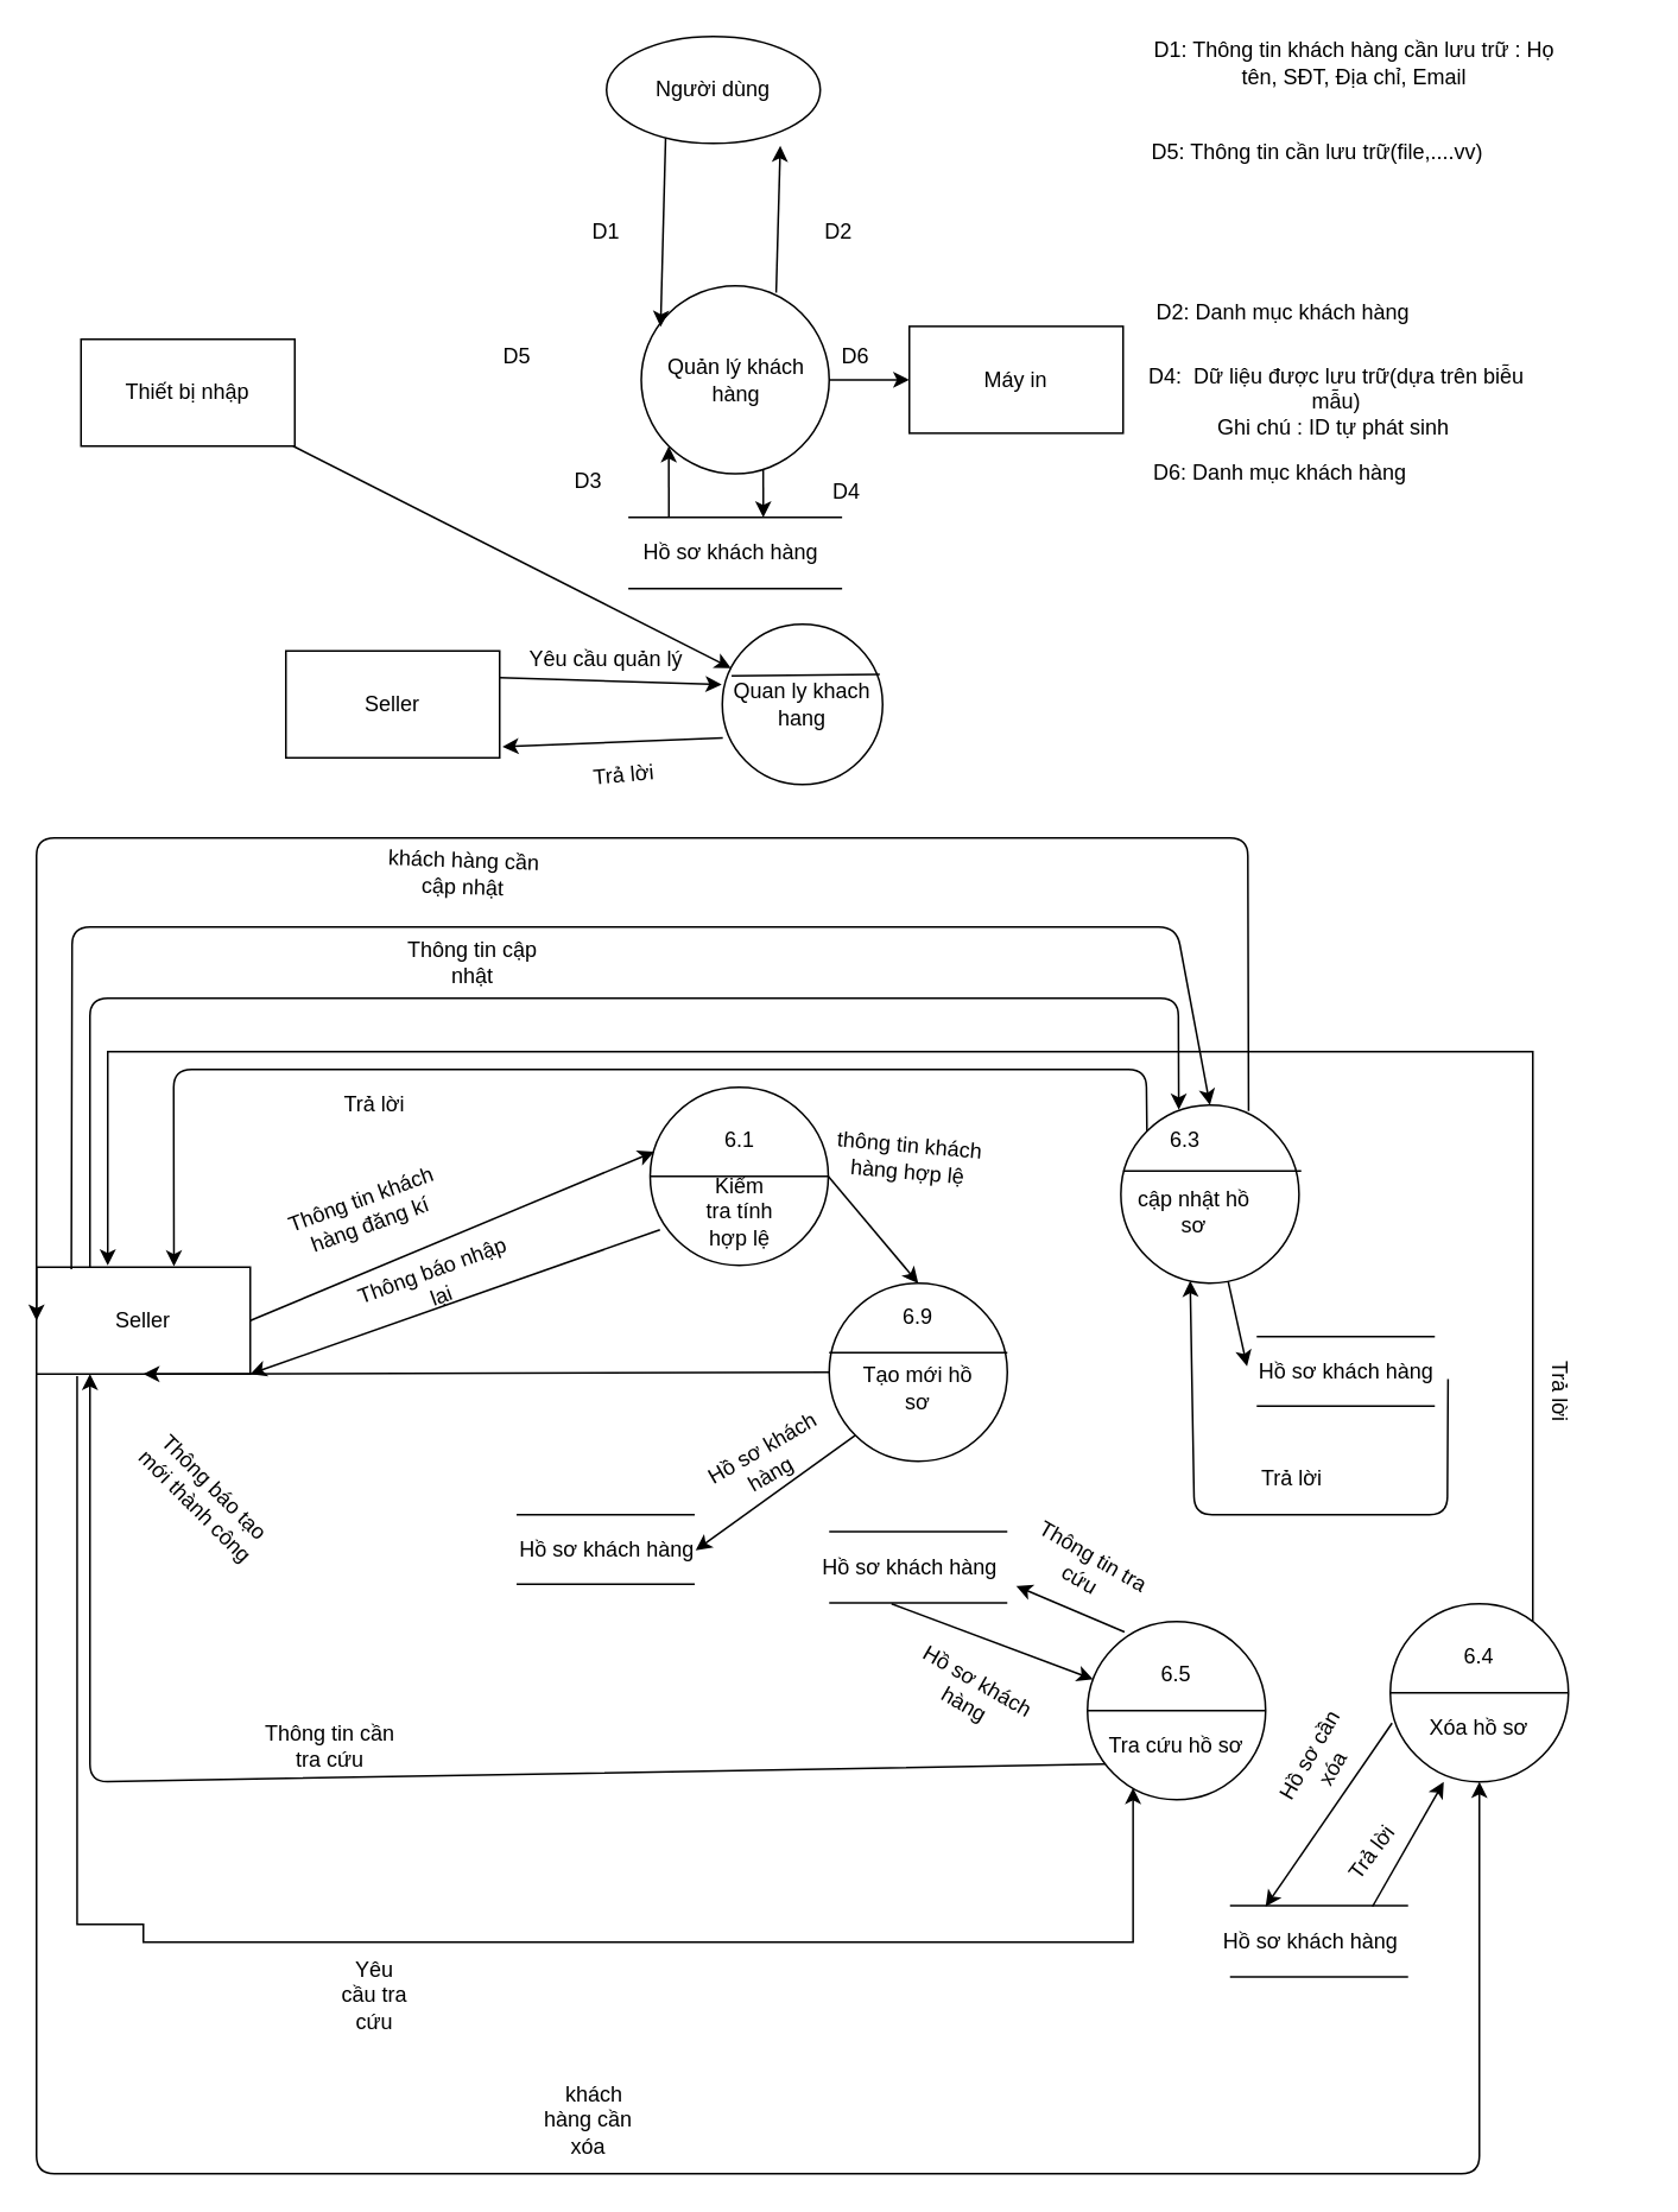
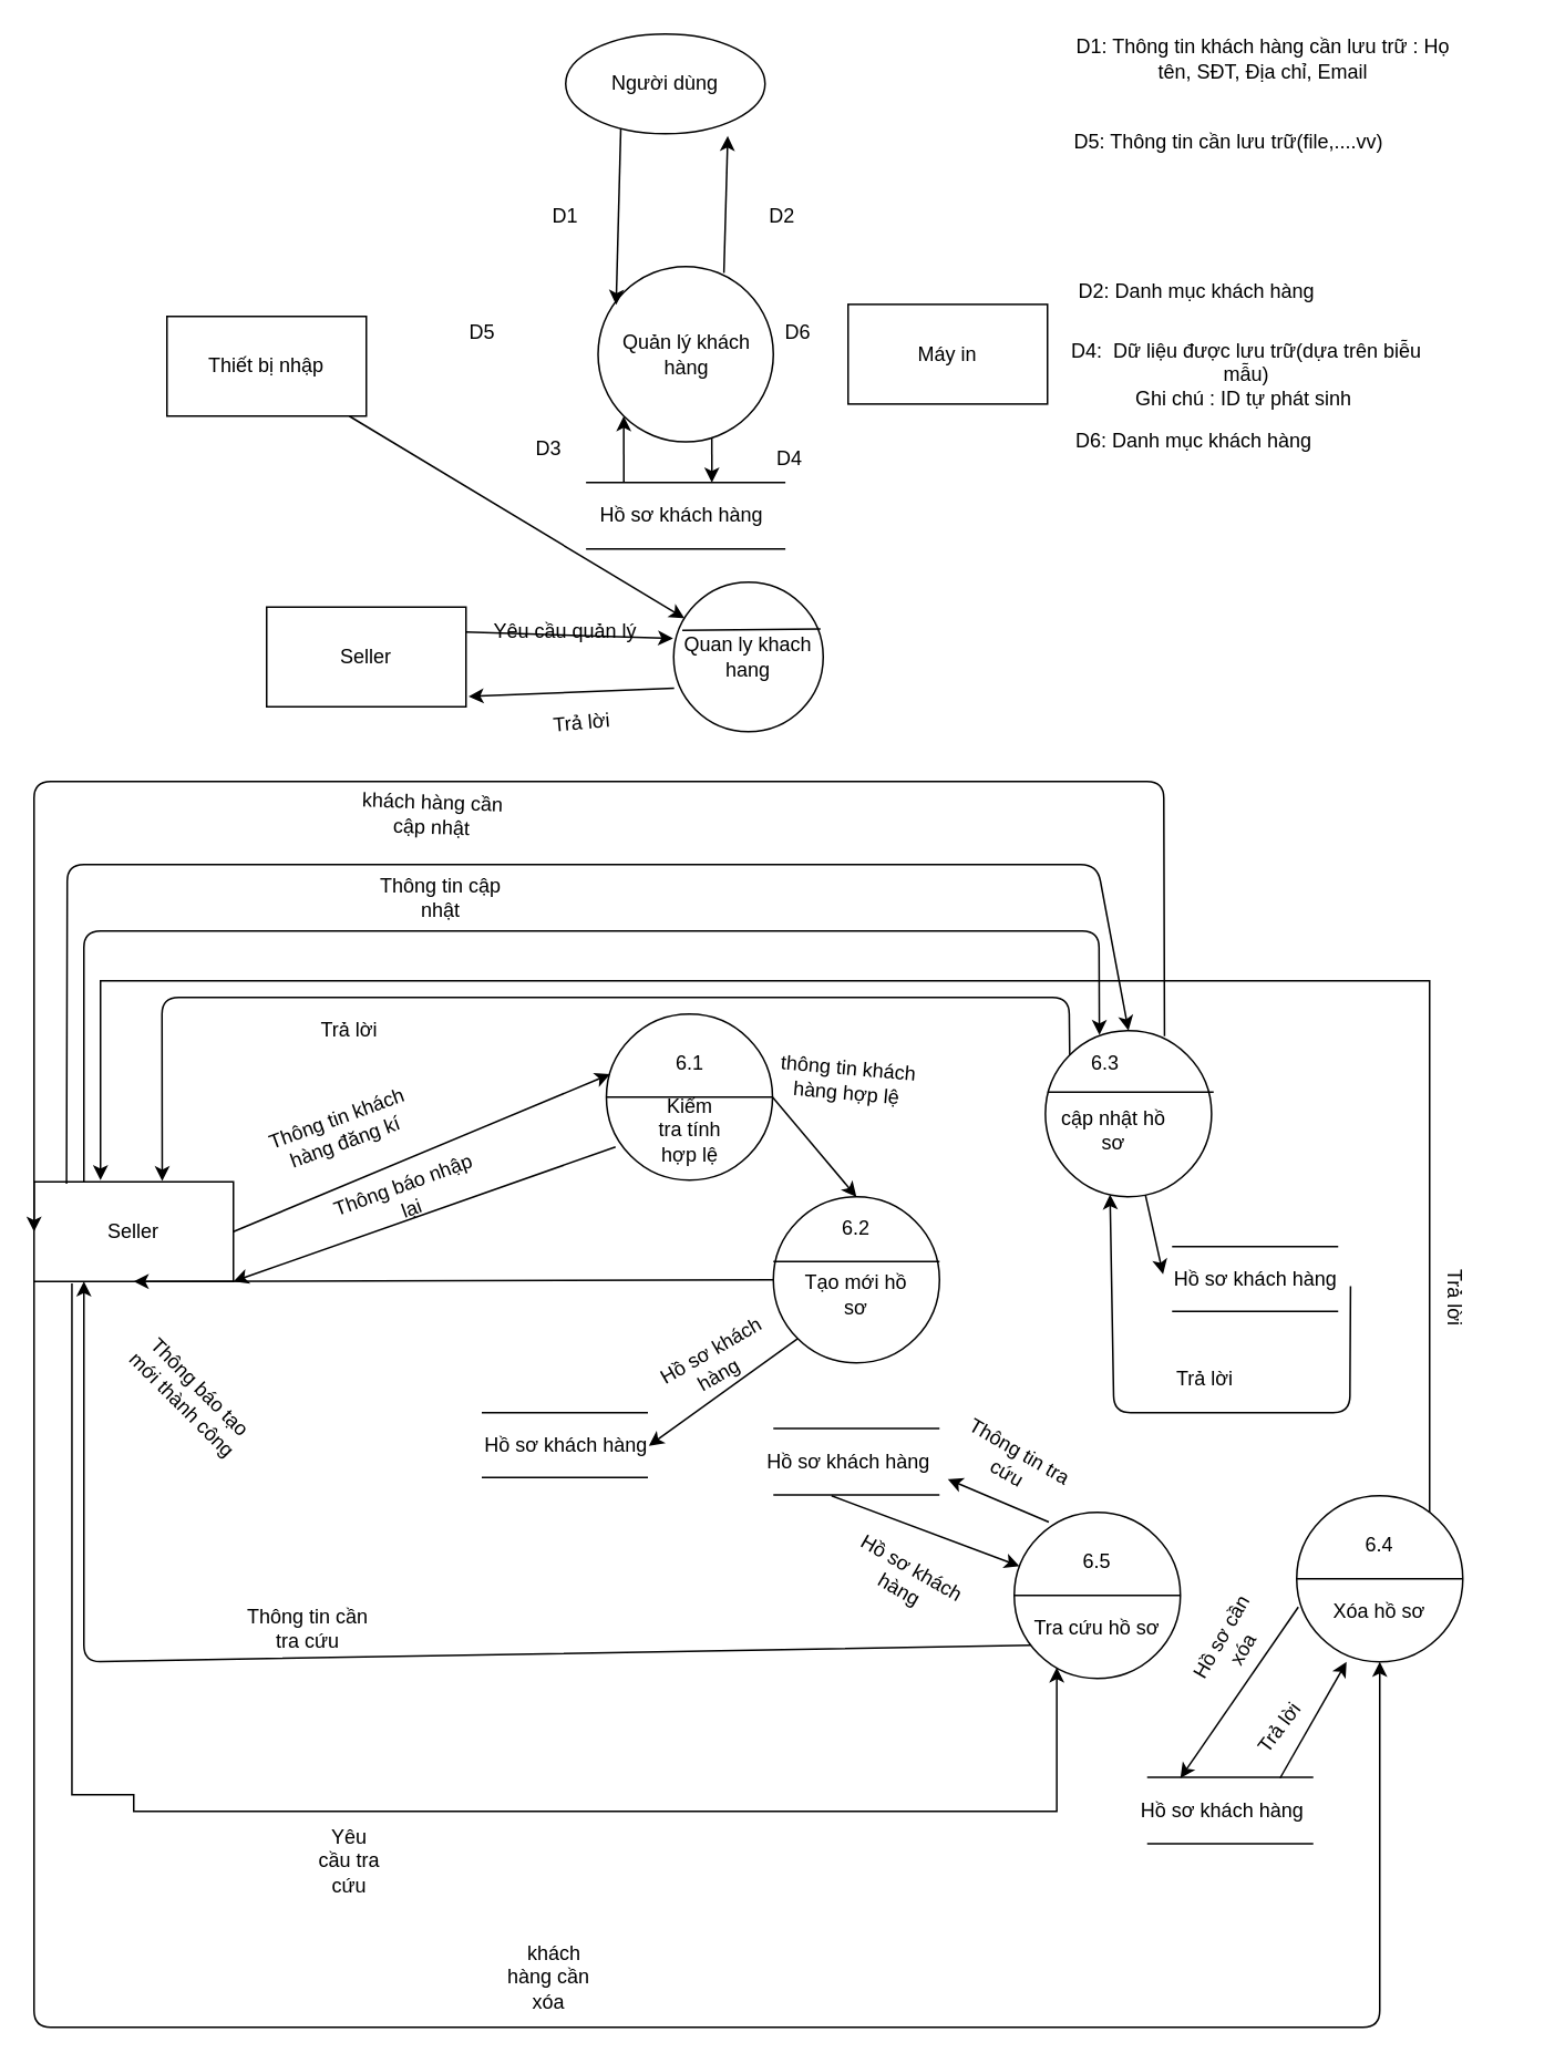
- <mxCell id="68" value="" style="endArrow=classic;html=1;exitX=1;exitY=0.5;exitDx=0;exitDy=0;entryX=0;entryY=0.5;entryDx=0;entryDy=0;" parent="1" source="61" target="63" edge="1"><mxGeometry width="50" height="50" relative="1" as="geometry"><mxPoint x="430" y="290" as="sourcePoint" /><mxPoint x="480" y="240" as="targetPoint" /></mxGeometry></mxCell>
- <mxCell id="62" value="Thiết bị nhập" style="rounded=0;whiteSpace=wrap;html=1;" parent="1" vertex="1"><mxGeometry x="45" y="190" width="120" height="60" as="geometry" /></mxCell>
+ <mxCell id="62" value="Thiết bị nhập" style="rounded=0;whiteSpace=wrap;html=1;" parent="1" vertex="1"><mxGeometry x="100" y="190" width="120" height="60" as="geometry" /></mxCell>
- <mxCell id="5" value="Yêu cầu quản lý" style="text;html=1;strokeColor=none;fillColor=none;align=center;verticalAlign=middle;whiteSpace=wrap;rounded=0;" parent="1" vertex="1"><mxGeometry x="294.5" y="360" width="90" height="20" as="geometry" /></mxCell>
+ <mxCell id="5" value="Yêu cầu quản lý" style="text;html=1;strokeColor=none;fillColor=none;align=center;verticalAlign=middle;whiteSpace=wrap;rounded=0;" parent="1" vertex="1"><mxGeometry x="294.5" y="370" width="90" height="20" as="geometry" /></mxCell>
- <mxCell id="15" value="6.9" style="text;html=1;strokeColor=none;fillColor=none;align=center;verticalAlign=middle;whiteSpace=wrap;rounded=0;" parent="1" vertex="1"><mxGeometry x="475" y="729" width="80" height="20" as="geometry" /></mxCell>
+ <mxCell id="15" value="6.2" style="text;html=1;strokeColor=none;fillColor=none;align=center;verticalAlign=middle;whiteSpace=wrap;rounded=0;" parent="1" vertex="1"><mxGeometry x="475" y="729" width="80" height="20" as="geometry" /></mxCell>
